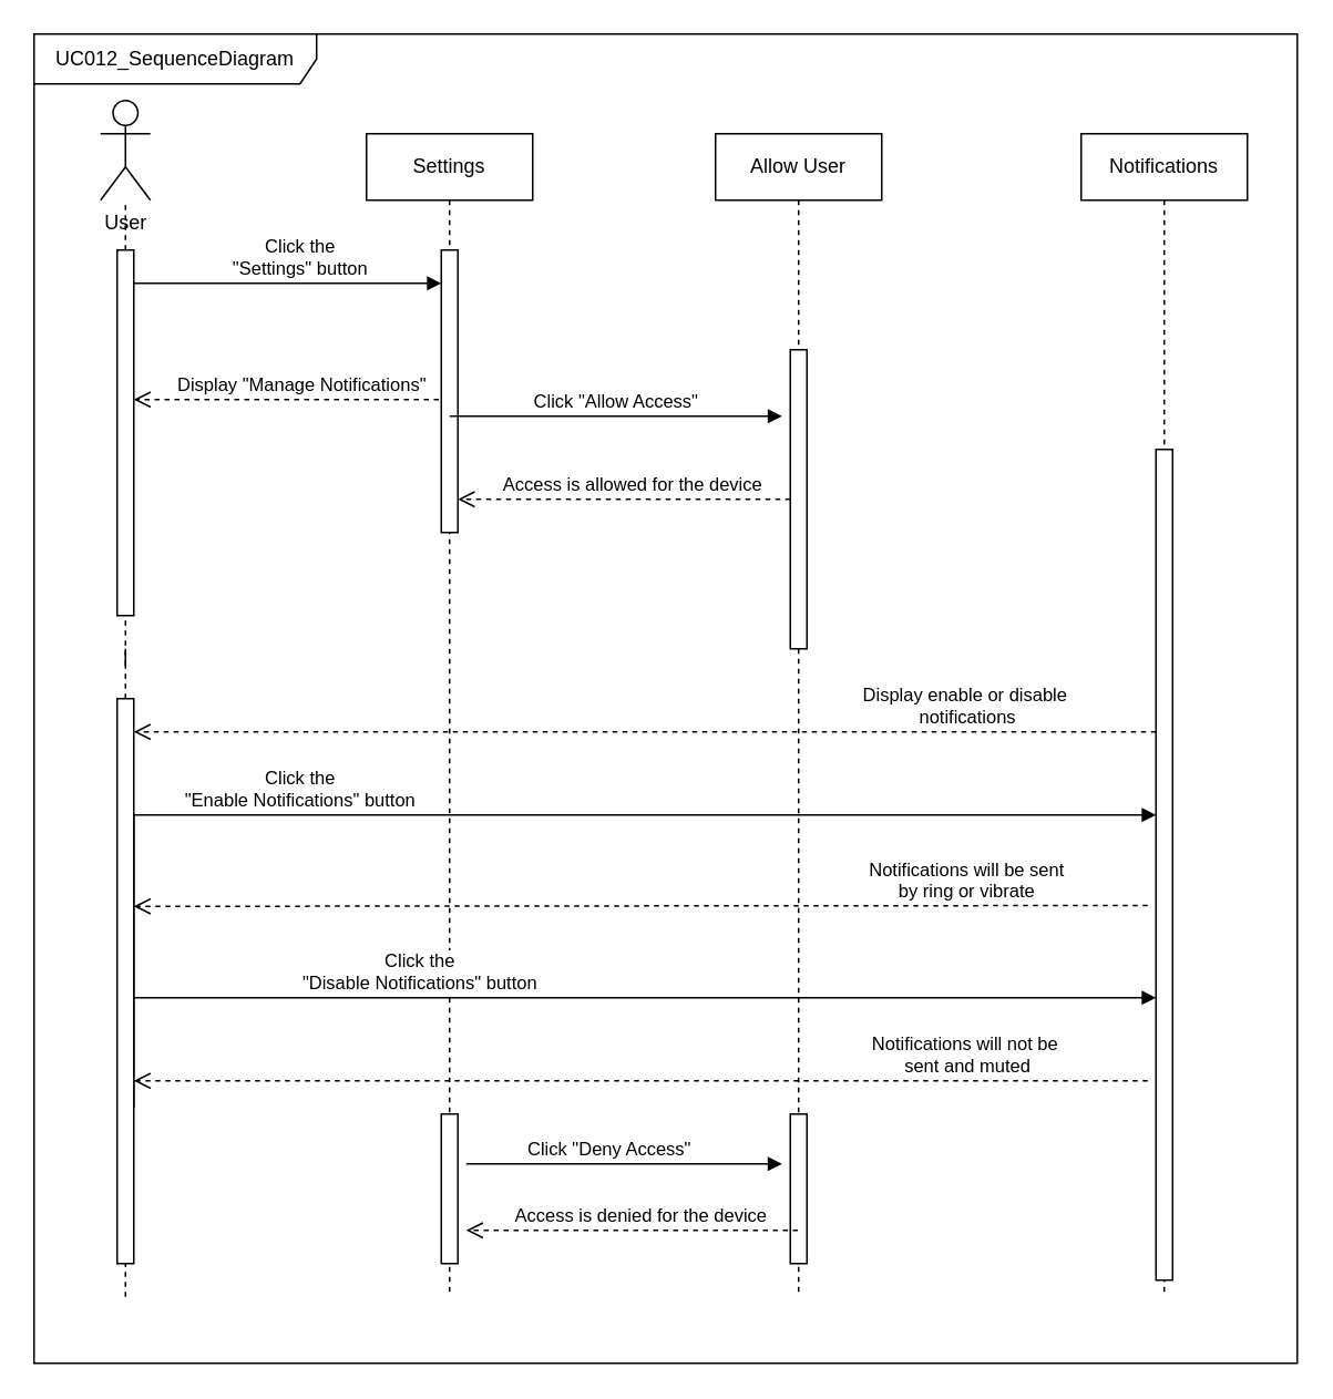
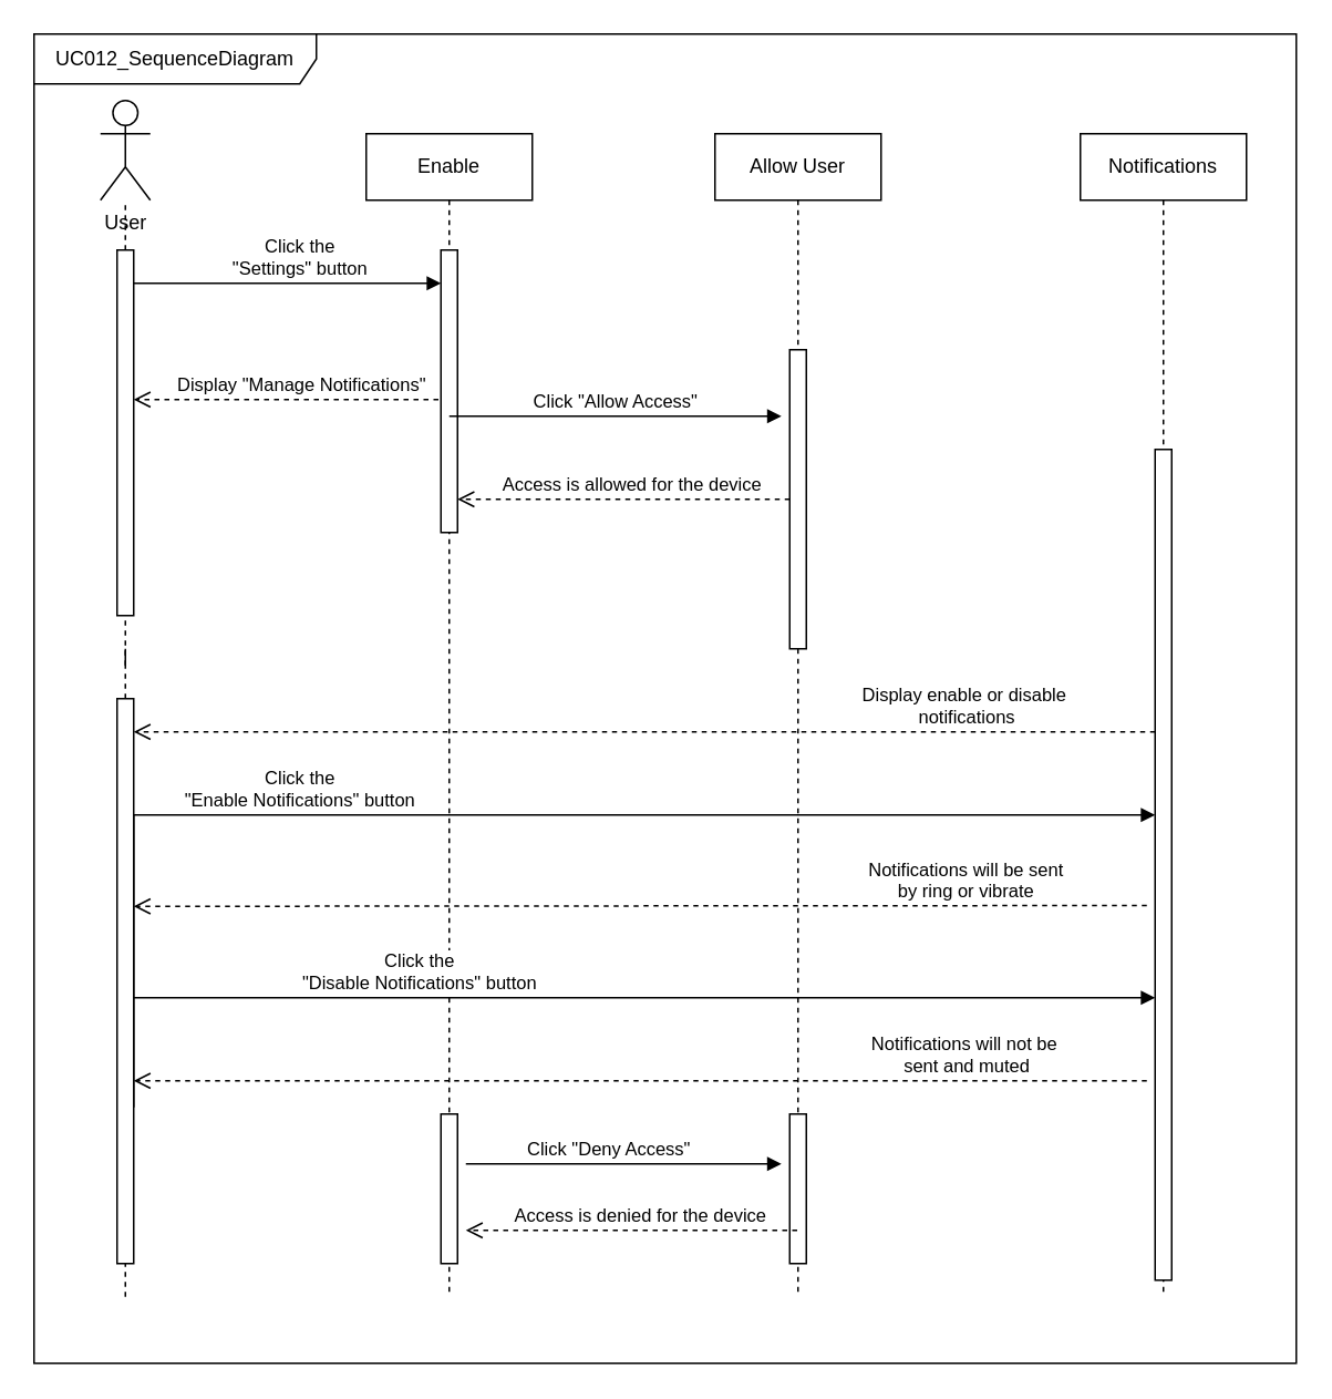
- <mxCell id="10" value="Settings" style="shape=umlLifeline;perimeter=lifelinePerimeter;whiteSpace=wrap;html=1;container=0;dropTarget=0;collapsible=0;recursiveResize=0;outlineConnect=0;portConstraint=eastwest;newEdgeStyle={&quot;edgeStyle&quot;:&quot;elbowEdgeStyle&quot;,&quot;elbow&quot;:&quot;vertical&quot;,&quot;curved&quot;:0,&quot;rounded&quot;:0};" vertex="1" parent="1"><mxGeometry x="220" y="80" width="100" height="700" as="geometry" /></mxCell>
+ <mxCell id="10" value="Enable" style="shape=umlLifeline;perimeter=lifelinePerimeter;whiteSpace=wrap;html=1;container=0;dropTarget=0;collapsible=0;recursiveResize=0;outlineConnect=0;portConstraint=eastwest;newEdgeStyle={&quot;edgeStyle&quot;:&quot;elbowEdgeStyle&quot;,&quot;elbow&quot;:&quot;vertical&quot;,&quot;curved&quot;:0,&quot;rounded&quot;:0};" vertex="1" parent="1"><mxGeometry x="220" y="80" width="100" height="700" as="geometry" /></mxCell>
